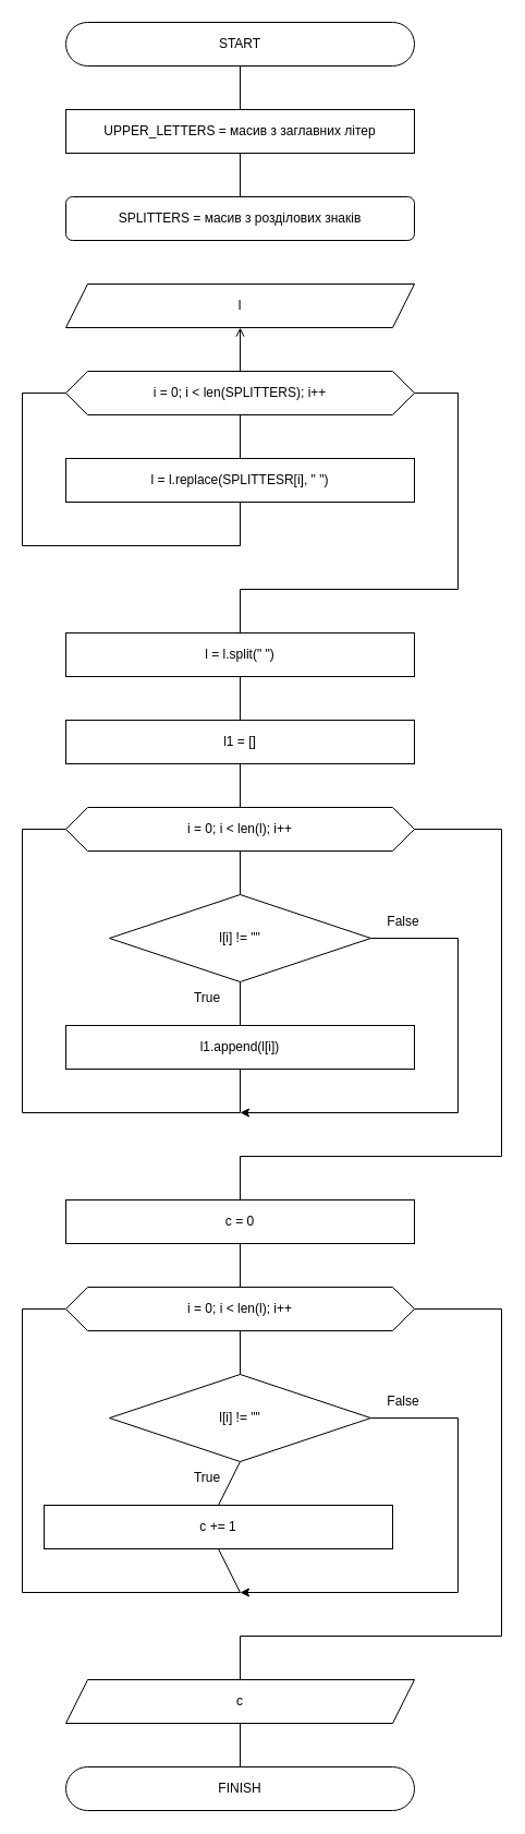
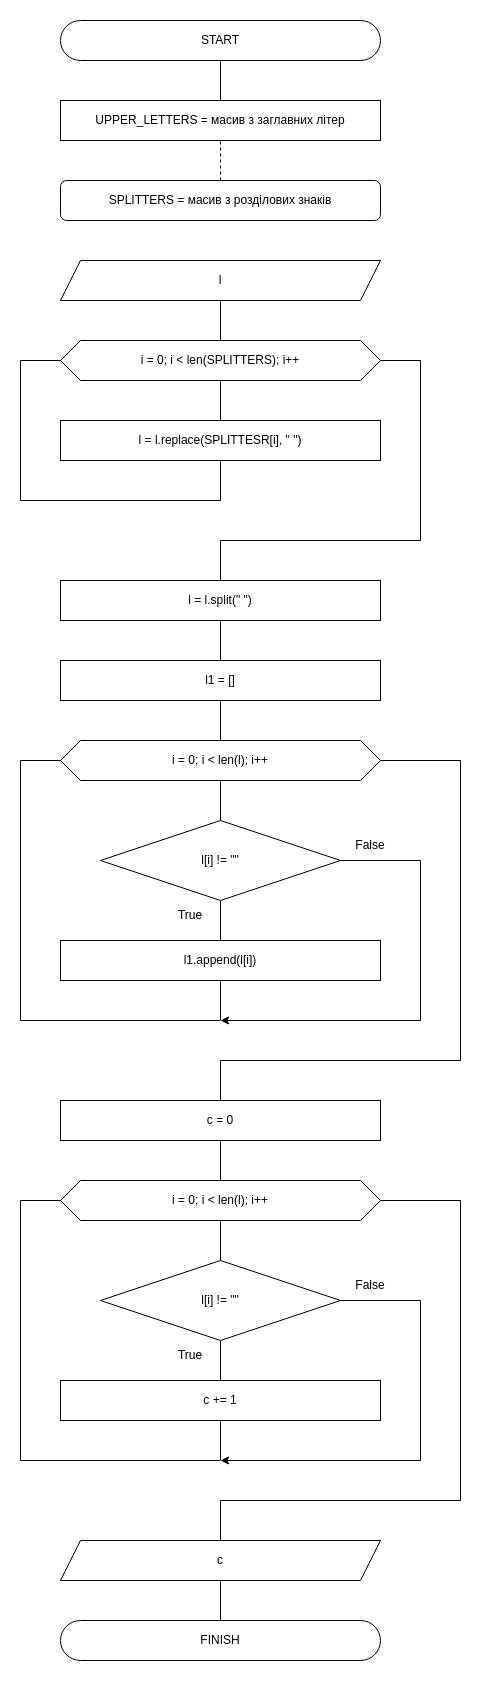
- <mxCell id="25" value="" style="endArrow=none;html=1;rounded=0;entryX=0.5;entryY=1;entryDx=0;entryDy=0;exitX=0.5;exitY=0;exitDx=0;exitDy=0;" edge="1" parent="1" source="6" target="4"><mxGeometry width="50" height="50" relative="1" as="geometry"><mxPoint x="610" y="80" as="sourcePoint" /><mxPoint x="660" y="30" as="targetPoint" /></mxGeometry></mxCell>
+ <mxCell id="25" value="" style="endArrow=none;html=1;rounded=0;entryX=0.5;entryY=1;entryDx=0;entryDy=0;exitX=0.5;exitY=0;exitDx=0;exitDy=0;dashed=1;" edge="1" parent="1" source="6" target="4"><mxGeometry width="50" height="50" relative="1" as="geometry"><mxPoint x="610" y="80" as="sourcePoint" /><mxPoint x="660" y="30" as="targetPoint" /></mxGeometry></mxCell>
- <mxCell id="26" value="" style="endArrow=open;html=1;rounded=0;entryX=0.5;entryY=1;entryDx=0;entryDy=0;exitX=0.5;exitY=0;exitDx=0;exitDy=0;" edge="1" parent="1" source="7" target="5"><mxGeometry width="50" height="50" relative="1" as="geometry"><mxPoint x="630" y="100" as="sourcePoint" /><mxPoint x="680" y="50" as="targetPoint" /></mxGeometry></mxCell>
+ <mxCell id="26" value="" style="endArrow=none;html=1;rounded=0;entryX=0.5;entryY=1;entryDx=0;entryDy=0;exitX=0.5;exitY=0;exitDx=0;exitDy=0;" edge="1" parent="1" source="7" target="5"><mxGeometry width="50" height="50" relative="1" as="geometry"><mxPoint x="630" y="100" as="sourcePoint" /><mxPoint x="680" y="50" as="targetPoint" /></mxGeometry></mxCell>
- <mxCell id="21" value="c += 1" style="rounded=0;whiteSpace=wrap;html=1;" vertex="1" parent="1"><mxGeometry x="40" y="1380" width="320" height="40" as="geometry" /></mxCell>
+ <mxCell id="21" value="c += 1" style="rounded=0;whiteSpace=wrap;html=1;" vertex="1" parent="1"><mxGeometry x="60" y="1380" width="320" height="40" as="geometry" /></mxCell>
